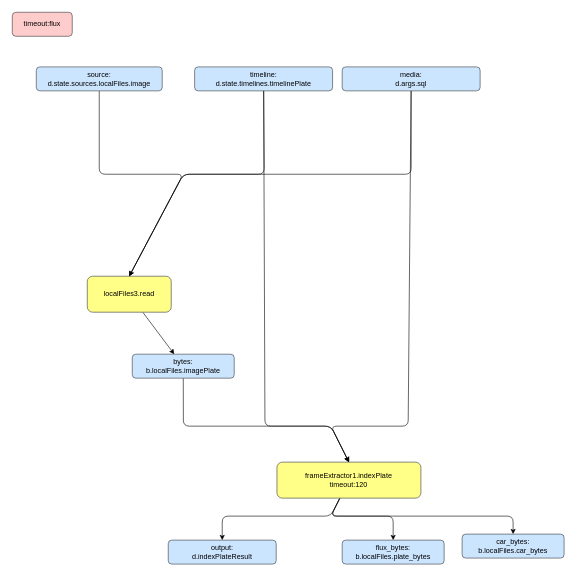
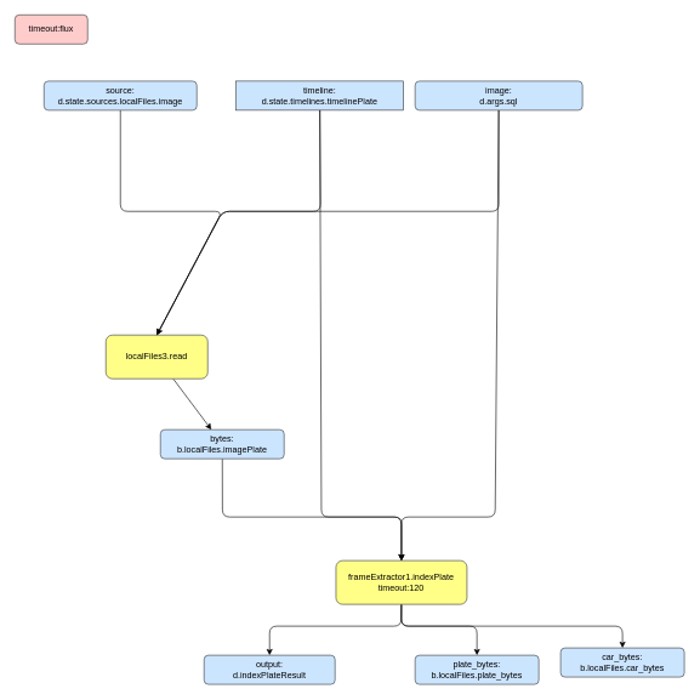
- <mxCell id="4" value="timeline:&#10;d.state.timelines.timelinePlate" style="rounded=1;whiteSpace=wrap;fillColor=#cce5ff;strokeColor=#36393d;fontColor=#000000;" parent="1" vertex="1"><mxGeometry x="324" y="111" width="230" height="40" as="geometry" /></mxCell>
+ <mxCell id="4" value="timeline:&#10;d.state.timelines.timelinePlate" style="whiteSpace=wrap;fillColor=#cce5ff;strokeColor=#36393d;fontColor=#000000;rounded=0;" parent="1" vertex="1"><mxGeometry x="324" y="111" width="230" height="40" as="geometry" /></mxCell>
- <mxCell id="19" value="media:&#10;d.args.sql" style="rounded=1;whiteSpace=wrap;fillColor=#cce5ff;strokeColor=#36393d;fontColor=#000000;" parent="1" vertex="1"><mxGeometry x="570" y="111" width="230" height="40" as="geometry" /></mxCell>
+ <mxCell id="19" value="image:&#10;d.args.sql" style="rounded=1;whiteSpace=wrap;fillColor=#cce5ff;strokeColor=#36393d;fontColor=#000000;" parent="1" vertex="1"><mxGeometry x="570" y="111" width="230" height="40" as="geometry" /></mxCell>
- <mxCell id="15" value="frameExtractor1.indexPlate&#10;timeout:120" style="rounded=1;whiteSpace=wrap;fillColor=#ffff88;strokeColor=#36393d;fontColor=#000000;" parent="1" vertex="1"><mxGeometry x="461.25" y="770" width="240" height="60" as="geometry" /></mxCell>
+ <mxCell id="15" value="frameExtractor1.indexPlate&#10;timeout:120" style="rounded=1;whiteSpace=wrap;fillColor=#ffff88;strokeColor=#36393d;fontColor=#000000;" parent="1" vertex="1"><mxGeometry x="461.25" y="770" width="180" height="60" as="geometry" /></mxCell>
- <mxCell id="20" value="flux_bytes:&#10;b.localFiles.plate_bytes" style="rounded=1;whiteSpace=wrap;fillColor=#cce5ff;strokeColor=#36393d;fontColor=#000000;" parent="1" vertex="1"><mxGeometry x="570" y="900" width="170" height="40" as="geometry" /></mxCell>
+ <mxCell id="20" value="plate_bytes:&#10;b.localFiles.plate_bytes" style="rounded=1;whiteSpace=wrap;fillColor=#cce5ff;strokeColor=#36393d;fontColor=#000000;" parent="1" vertex="1"><mxGeometry x="570" y="900" width="170" height="40" as="geometry" /></mxCell>
